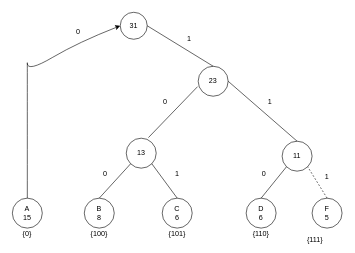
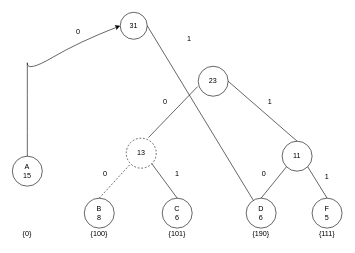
- <mxCell id="17" value="" style="endArrow=none;html=1;exitX=1;exitY=0.5;exitDx=0;exitDy=0;entryX=0.5;entryY=0;entryDx=0;entryDy=0;" edge="1" parent="1" source="16" target="13"><mxGeometry width="50" height="50" relative="1" as="geometry"><mxPoint x="310" y="70" as="sourcePoint" /><mxPoint x="360" y="20" as="targetPoint" /></mxGeometry></mxCell>
+ <mxCell id="17" value="" style="endArrow=none;html=1;exitX=1;exitY=0.5;exitDx=0;exitDy=0;" edge="1" parent="1" source="16" target="5"><mxGeometry width="50" height="50" relative="1" as="geometry"><mxPoint x="310" y="70" as="sourcePoint" /><mxPoint x="360" y="20" as="targetPoint" /></mxGeometry></mxCell>
- <mxCell id="10" value="13" style="ellipse;whiteSpace=wrap;html=1;aspect=fixed;" vertex="1" parent="1"><mxGeometry x="210" y="230" width="50" height="50" as="geometry" /></mxCell>
+ <mxCell id="10" value="13" style="ellipse;whiteSpace=wrap;html=1;aspect=fixed;dashed=1;" vertex="1" parent="1"><mxGeometry x="210" y="230" width="50" height="50" as="geometry" /></mxCell>
- <mxCell id="11" value="" style="endArrow=none;html=1;entryX=0;entryY=1;entryDx=0;entryDy=0;exitX=0.5;exitY=0;exitDx=0;exitDy=0;" edge="1" parent="1" source="3" target="10"><mxGeometry width="50" height="50" relative="1" as="geometry"><mxPoint x="90" y="240" as="sourcePoint" /><mxPoint x="140" y="190" as="targetPoint" /></mxGeometry></mxCell>
+ <mxCell id="11" value="" style="endArrow=none;html=1;entryX=0;entryY=1;entryDx=0;entryDy=0;exitX=0.5;exitY=0;exitDx=0;exitDy=0;dashed=1;" edge="1" parent="1" source="3" target="10"><mxGeometry width="50" height="50" relative="1" as="geometry"><mxPoint x="90" y="240" as="sourcePoint" /><mxPoint x="140" y="190" as="targetPoint" /></mxGeometry></mxCell>
- <mxCell id="9" value="" style="endArrow=none;html=1;exitX=0.5;exitY=0;exitDx=0;exitDy=0;entryX=1;entryY=1;entryDx=0;entryDy=0;dashed=1;" edge="1" parent="1" source="6" target="7"><mxGeometry width="50" height="50" relative="1" as="geometry"><mxPoint x="570" y="310" as="sourcePoint" /><mxPoint x="620" y="260" as="targetPoint" /></mxGeometry></mxCell>
+ <mxCell id="9" value="" style="endArrow=none;html=1;exitX=0.5;exitY=0;exitDx=0;exitDy=0;entryX=1;entryY=1;entryDx=0;entryDy=0;" edge="1" parent="1" source="6" target="7"><mxGeometry width="50" height="50" relative="1" as="geometry"><mxPoint x="570" y="310" as="sourcePoint" /><mxPoint x="620" y="260" as="targetPoint" /></mxGeometry></mxCell>
- <mxCell id="2" value="&lt;div&gt;A&lt;/div&gt;15" style="ellipse;whiteSpace=wrap;html=1;aspect=fixed;" vertex="1" parent="1"><mxGeometry x="20" y="330" width="50" height="50" as="geometry" /></mxCell>
+ <mxCell id="2" value="&lt;div&gt;A&lt;/div&gt;15" style="ellipse;whiteSpace=wrap;html=1;aspect=fixed;" vertex="1" parent="1"><mxGeometry x="20" y="260" width="50" height="50" as="geometry" /></mxCell>
- <mxCell id="30" value="{110}" style="text;html=1;strokeColor=none;fillColor=none;align=center;verticalAlign=middle;whiteSpace=wrap;rounded=0;" vertex="1" parent="1"><mxGeometry x="415" y="380" width="40" height="20" as="geometry" /></mxCell>
+ <mxCell id="30" value="{190}" style="text;html=1;strokeColor=none;fillColor=none;align=center;verticalAlign=middle;whiteSpace=wrap;rounded=0;" vertex="1" parent="1"><mxGeometry x="415" y="380" width="40" height="20" as="geometry" /></mxCell>
- <mxCell id="31" value="{111}" style="text;html=1;strokeColor=none;fillColor=none;align=center;verticalAlign=middle;whiteSpace=wrap;rounded=0;" vertex="1" parent="1"><mxGeometry x="505" y="390" width="40" height="20" as="geometry" /></mxCell>
+ <mxCell id="31" value="{111}" style="text;html=1;strokeColor=none;fillColor=none;align=center;verticalAlign=middle;whiteSpace=wrap;rounded=0;" vertex="1" parent="1"><mxGeometry x="525" y="380" width="40" height="20" as="geometry" /></mxCell>
